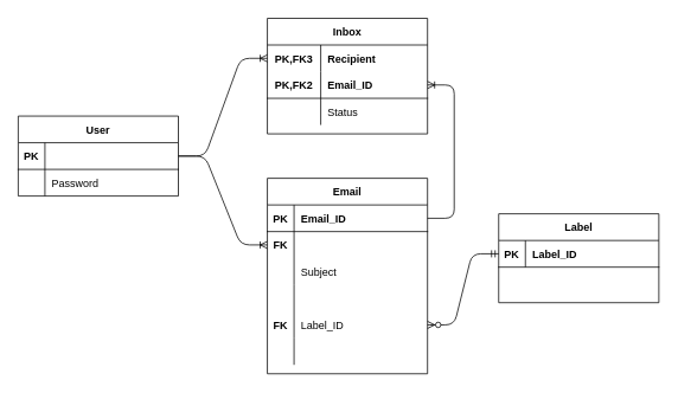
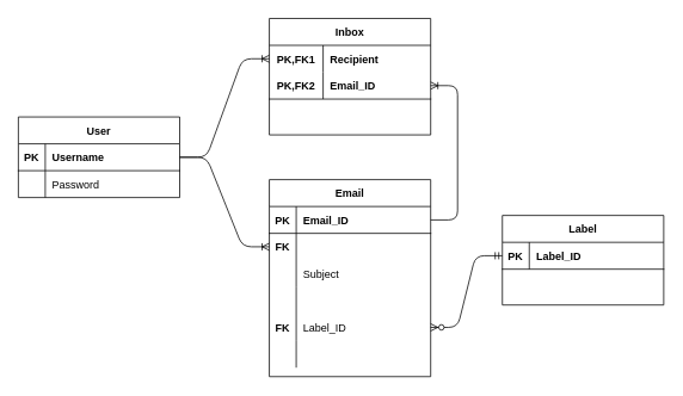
- <mxCell id="17" value="PK,FK3" style="shape=partialRectangle;connectable=0;fillColor=none;top=0;left=0;bottom=0;right=0;fontStyle=1;overflow=hidden;" vertex="1" parent="16"><mxGeometry width="60" height="30" as="geometry" /></mxCell>
+ <mxCell id="17" value="PK,FK1" style="shape=partialRectangle;connectable=0;fillColor=none;top=0;left=0;bottom=0;right=0;fontStyle=1;overflow=hidden;" vertex="1" parent="16"><mxGeometry width="60" height="30" as="geometry" /></mxCell>
- <mxCell id="24" value="Status" style="shape=partialRectangle;connectable=0;fillColor=none;top=0;left=0;bottom=0;right=0;align=left;spacingLeft=6;overflow=hidden;" vertex="1" parent="22"><mxGeometry x="60" width="120" height="30" as="geometry" /></mxCell>
+ <mxCell id="5" value="Username" style="shape=partialRectangle;connectable=0;fillColor=none;top=0;left=0;bottom=0;right=0;align=left;spacingLeft=6;fontStyle=1;overflow=hidden;strokeColor=none;" vertex="1" parent="3"><mxGeometry x="30" width="150" height="30" as="geometry" /></mxCell>
